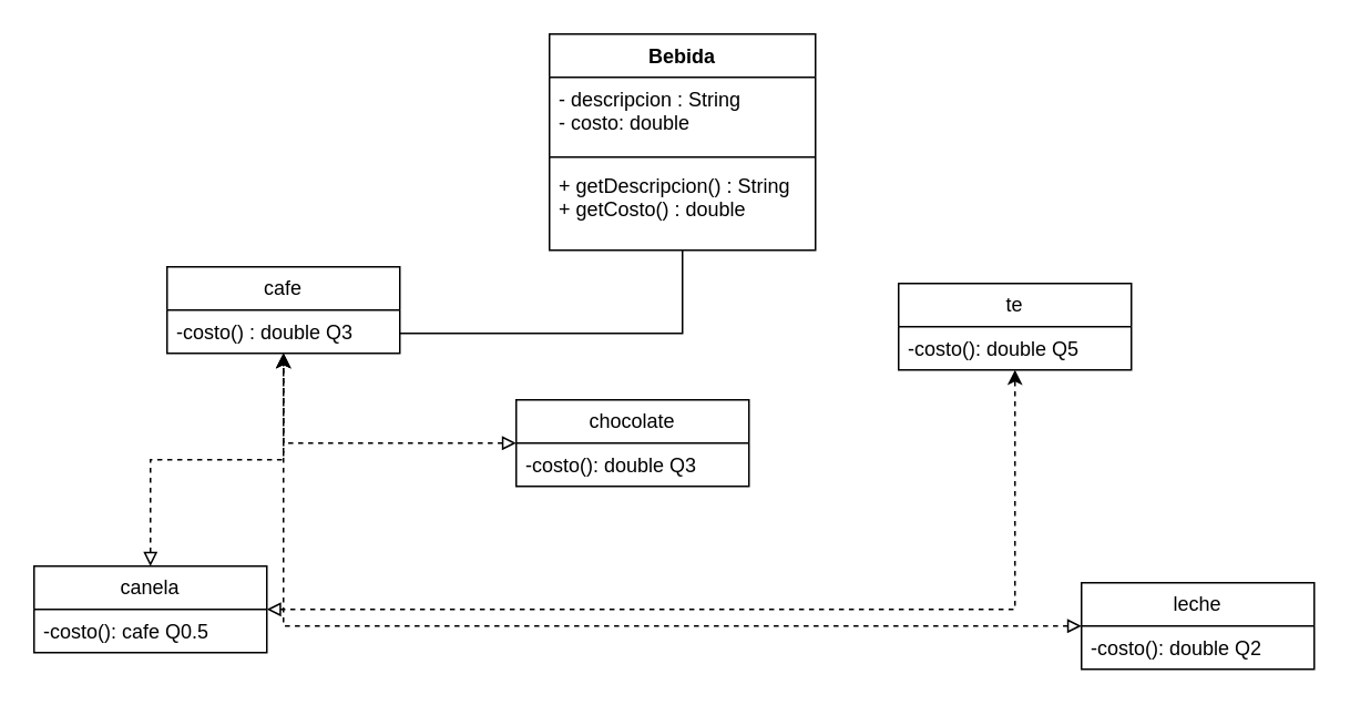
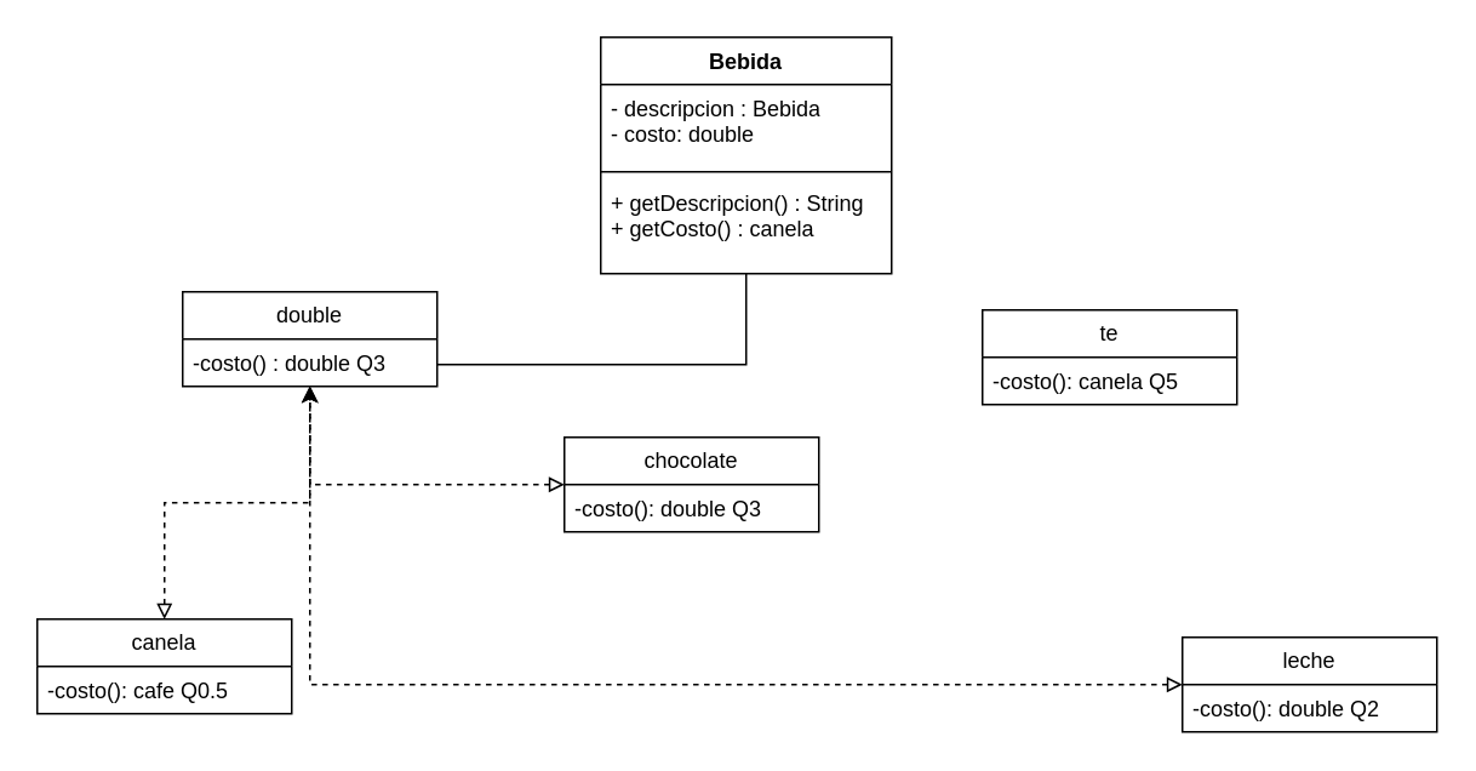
- <mxCell id="12" value="- descripcion : String&lt;br&gt;- costo: double" style="text;strokeColor=none;fillColor=none;align=left;verticalAlign=top;spacingLeft=4;spacingRight=4;overflow=hidden;rotatable=0;points=[[0,0.5],[1,0.5]];portConstraint=eastwest;whiteSpace=wrap;html=1;" vertex="1" parent="11"><mxGeometry y="26" width="160" height="44" as="geometry" /></mxCell>
+ <mxCell id="12" value="- descripcion : Bebida&lt;br&gt;- costo: double" style="text;strokeColor=none;fillColor=none;align=left;verticalAlign=top;spacingLeft=4;spacingRight=4;overflow=hidden;rotatable=0;points=[[0,0.5],[1,0.5]];portConstraint=eastwest;whiteSpace=wrap;html=1;" vertex="1" parent="11"><mxGeometry y="26" width="160" height="44" as="geometry" /></mxCell>
- <mxCell id="14" value="+ getDescripcion() : String &lt;br&gt;+ getCosto() : double" style="text;strokeColor=none;fillColor=none;align=left;verticalAlign=top;spacingLeft=4;spacingRight=4;overflow=hidden;rotatable=0;points=[[0,0.5],[1,0.5]];portConstraint=eastwest;whiteSpace=wrap;html=1;" vertex="1" parent="11"><mxGeometry y="78" width="160" height="52" as="geometry" /></mxCell>
+ <mxCell id="14" value="+ getDescripcion() : String &lt;br&gt;+ getCosto() : canela" style="text;strokeColor=none;fillColor=none;align=left;verticalAlign=top;spacingLeft=4;spacingRight=4;overflow=hidden;rotatable=0;points=[[0,0.5],[1,0.5]];portConstraint=eastwest;whiteSpace=wrap;html=1;" vertex="1" parent="11"><mxGeometry y="78" width="160" height="52" as="geometry" /></mxCell>
- <mxCell id="3" value="cafe" style="swimlane;fontStyle=0;childLayout=stackLayout;horizontal=1;startSize=26;fillColor=none;horizontalStack=0;resizeParent=1;resizeParentMax=0;resizeLast=0;collapsible=1;marginBottom=0;whiteSpace=wrap;html=1;" vertex="1" parent="1"><mxGeometry x="100" y="160" width="140" height="52" as="geometry" /></mxCell>
+ <mxCell id="3" value="double" style="swimlane;fontStyle=0;childLayout=stackLayout;horizontal=1;startSize=26;fillColor=none;horizontalStack=0;resizeParent=1;resizeParentMax=0;resizeLast=0;collapsible=1;marginBottom=0;whiteSpace=wrap;html=1;" vertex="1" parent="1"><mxGeometry x="100" y="160" width="140" height="52" as="geometry" /></mxCell>
- <mxCell id="6" value="-costo(): double Q5" style="text;strokeColor=none;fillColor=none;align=left;verticalAlign=top;spacingLeft=4;spacingRight=4;overflow=hidden;rotatable=0;points=[[0,0.5],[1,0.5]];portConstraint=eastwest;whiteSpace=wrap;html=1;" vertex="1" parent="5"><mxGeometry y="26" width="140" height="26" as="geometry" /></mxCell>
+ <mxCell id="6" value="-costo(): canela Q5" style="text;strokeColor=none;fillColor=none;align=left;verticalAlign=top;spacingLeft=4;spacingRight=4;overflow=hidden;rotatable=0;points=[[0,0.5],[1,0.5]];portConstraint=eastwest;whiteSpace=wrap;html=1;" vertex="1" parent="5"><mxGeometry y="26" width="140" height="26" as="geometry" /></mxCell>
- <mxCell id="8" style="edgeStyle=orthogonalEdgeStyle;rounded=0;orthogonalLoop=1;jettySize=auto;html=1;dashed=1;startArrow=block;startFill=0;" edge="1" parent="1" source="9" target="5"><mxGeometry relative="1" as="geometry" /></mxCell>
